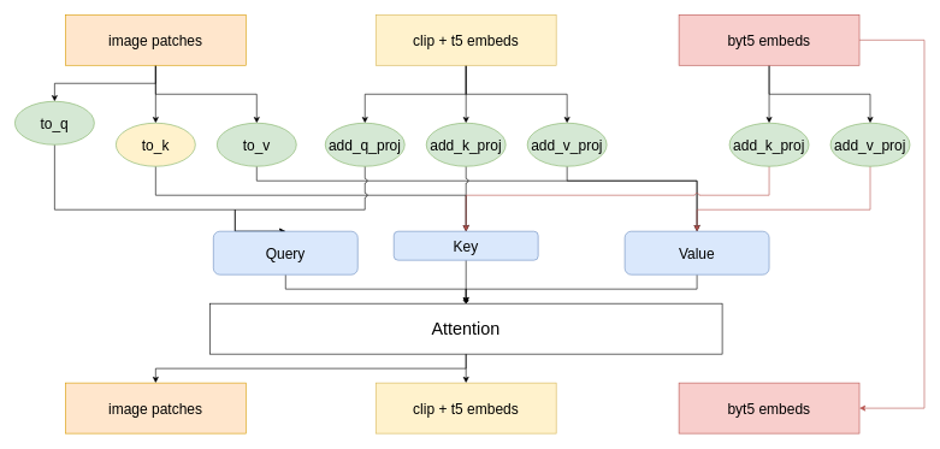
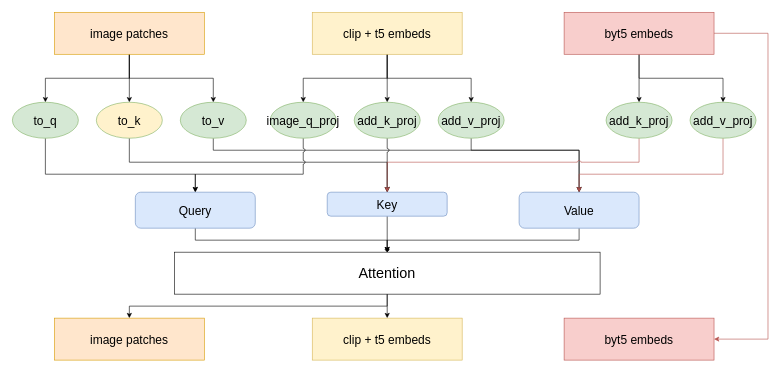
- <mxCell id="11" value="&lt;font style=&quot;font-size: 20px;&quot;&gt;to_q&lt;/font&gt;" style="ellipse;whiteSpace=wrap;html=1;fillColor=#d5e8d4;strokeColor=#82b366;" parent="1" vertex="1"><mxGeometry x="20" y="140" width="110" height="60" as="geometry" /></mxCell>
+ <mxCell id="11" value="&lt;font style=&quot;font-size: 20px;&quot;&gt;to_q&lt;/font&gt;" style="ellipse;whiteSpace=wrap;html=1;fillColor=#d5e8d4;strokeColor=#82b366;" parent="1" vertex="1"><mxGeometry x="20" y="170" width="110" height="60" as="geometry" /></mxCell>
- <mxCell id="17" value="&lt;font style=&quot;font-size: 20px;&quot;&gt;add_q_proj&lt;/font&gt;" style="ellipse;whiteSpace=wrap;html=1;fillColor=#d5e8d4;strokeColor=#82b366;" parent="1" vertex="1"><mxGeometry x="450" y="170" width="110" height="60" as="geometry" /></mxCell>
+ <mxCell id="17" value="&lt;font style=&quot;font-size: 20px;&quot;&gt;image_q_proj&lt;/font&gt;" style="ellipse;whiteSpace=wrap;html=1;fillColor=#d5e8d4;strokeColor=#82b366;" parent="1" vertex="1"><mxGeometry x="450" y="170" width="110" height="60" as="geometry" /></mxCell>
- <mxCell id="23" value="&lt;font style=&quot;font-size: 20px;&quot;&gt;Query&lt;/font&gt;" style="rounded=1;whiteSpace=wrap;html=1;fillColor=#dae8fc;strokeColor=#6c8ebf;" parent="1" vertex="1"><mxGeometry x="295" y="320" width="200" height="60" as="geometry" /></mxCell>
+ <mxCell id="23" value="&lt;font style=&quot;font-size: 20px;&quot;&gt;Query&lt;/font&gt;" style="rounded=1;whiteSpace=wrap;html=1;fillColor=#dae8fc;strokeColor=#6c8ebf;" parent="1" vertex="1"><mxGeometry x="225" y="320" width="200" height="60" as="geometry" /></mxCell>
